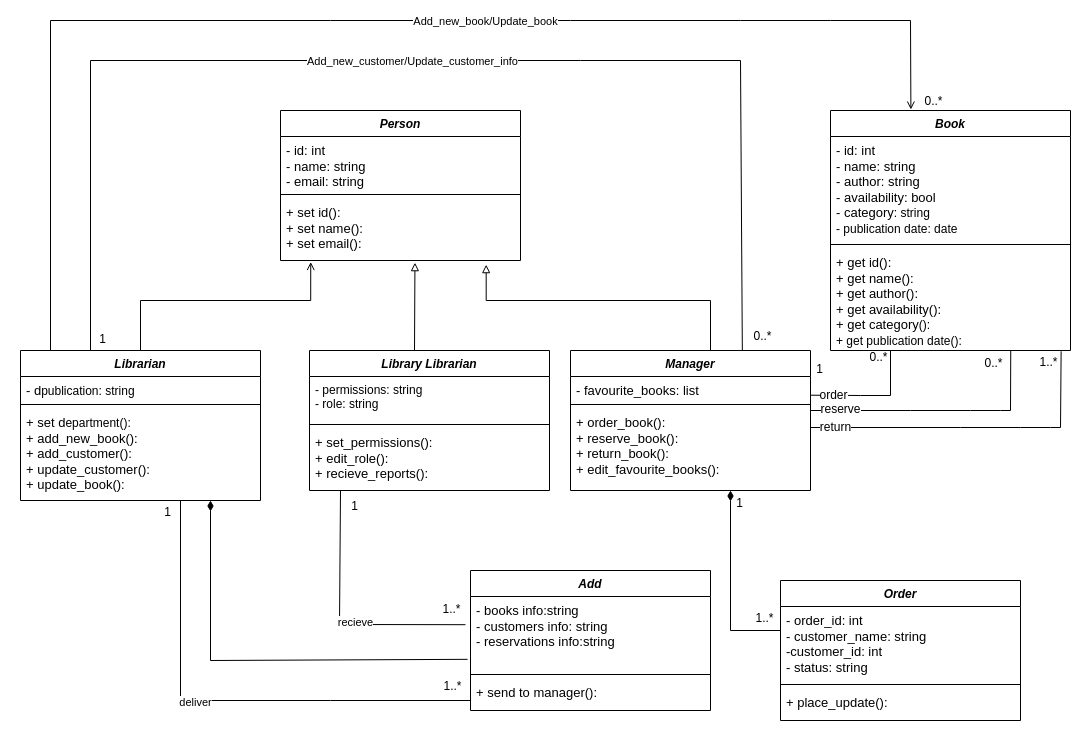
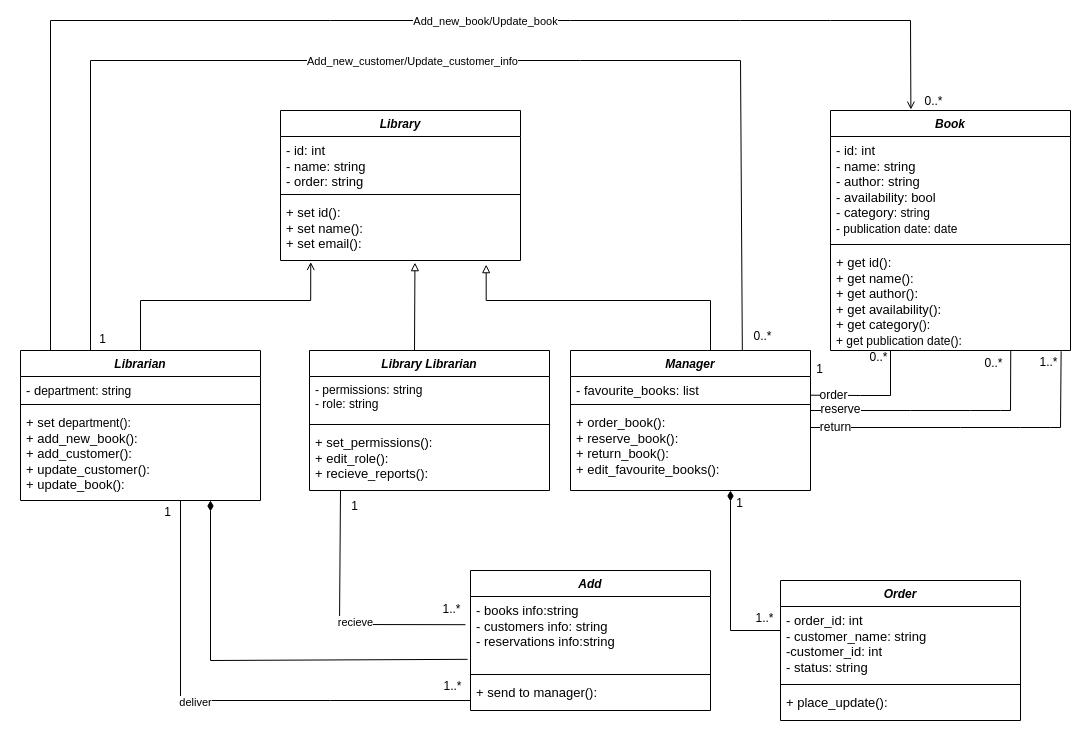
- <mxCell id="2" value="&lt;i&gt;Person&lt;/i&gt;" style="swimlane;fontStyle=1;align=center;verticalAlign=top;childLayout=stackLayout;horizontal=1;startSize=26;horizontalStack=0;resizeParent=1;resizeParentMax=0;resizeLast=0;collapsible=1;marginBottom=0;whiteSpace=wrap;html=1;" parent="1" vertex="1"><mxGeometry x="280" y="110" width="240" height="150" as="geometry"><mxRectangle x="470" y="170" width="80" height="30" as="alternateBounds" /></mxGeometry></mxCell>
+ <mxCell id="2" value="&lt;i&gt;Library&lt;/i&gt;" style="swimlane;fontStyle=1;align=center;verticalAlign=top;childLayout=stackLayout;horizontal=1;startSize=26;horizontalStack=0;resizeParent=1;resizeParentMax=0;resizeLast=0;collapsible=1;marginBottom=0;whiteSpace=wrap;html=1;" parent="1" vertex="1"><mxGeometry x="280" y="110" width="240" height="150" as="geometry"><mxRectangle x="470" y="170" width="80" height="30" as="alternateBounds" /></mxGeometry></mxCell>
- <mxCell id="3" value="&lt;font style=&quot;font-size: 13px;&quot;&gt;- id: int&lt;/font&gt;&lt;div style=&quot;font-size: 13px;&quot;&gt;&lt;font style=&quot;font-size: 13px;&quot;&gt;- name: string&lt;/font&gt;&lt;/div&gt;&lt;div style=&quot;font-size: 13px;&quot;&gt;&lt;font style=&quot;font-size: 13px;&quot;&gt;- email: string&lt;/font&gt;&lt;/div&gt;" style="text;strokeColor=none;fillColor=none;align=left;verticalAlign=top;spacingLeft=4;spacingRight=4;overflow=hidden;rotatable=0;points=[[0,0.5],[1,0.5]];portConstraint=eastwest;whiteSpace=wrap;html=1;" parent="2" vertex="1"><mxGeometry y="26" width="240" height="54" as="geometry" /></mxCell>
+ <mxCell id="3" value="&lt;font style=&quot;font-size: 13px;&quot;&gt;- id: int&lt;/font&gt;&lt;div style=&quot;font-size: 13px;&quot;&gt;&lt;font style=&quot;font-size: 13px;&quot;&gt;- name: string&lt;/font&gt;&lt;/div&gt;&lt;div style=&quot;font-size: 13px;&quot;&gt;&lt;font style=&quot;font-size: 13px;&quot;&gt;- order: string&lt;/font&gt;&lt;/div&gt;" style="text;strokeColor=none;fillColor=none;align=left;verticalAlign=top;spacingLeft=4;spacingRight=4;overflow=hidden;rotatable=0;points=[[0,0.5],[1,0.5]];portConstraint=eastwest;whiteSpace=wrap;html=1;" parent="2" vertex="1"><mxGeometry y="26" width="240" height="54" as="geometry" /></mxCell>
- <mxCell id="7" value="&lt;span style=&quot;font-size: 13px;&quot;&gt;- d&lt;/span&gt;publication: string&amp;nbsp;" style="text;strokeColor=none;fillColor=none;align=left;verticalAlign=top;spacingLeft=4;spacingRight=4;overflow=hidden;rotatable=0;points=[[0,0.5],[1,0.5]];portConstraint=eastwest;whiteSpace=wrap;html=1;" parent="6" vertex="1"><mxGeometry y="26" width="240" height="24" as="geometry" /></mxCell>
+ <mxCell id="7" value="&lt;span style=&quot;font-size: 13px;&quot;&gt;- d&lt;/span&gt;epartment: string&amp;nbsp;" style="text;strokeColor=none;fillColor=none;align=left;verticalAlign=top;spacingLeft=4;spacingRight=4;overflow=hidden;rotatable=0;points=[[0,0.5],[1,0.5]];portConstraint=eastwest;whiteSpace=wrap;html=1;" parent="6" vertex="1"><mxGeometry y="26" width="240" height="24" as="geometry" /></mxCell>
